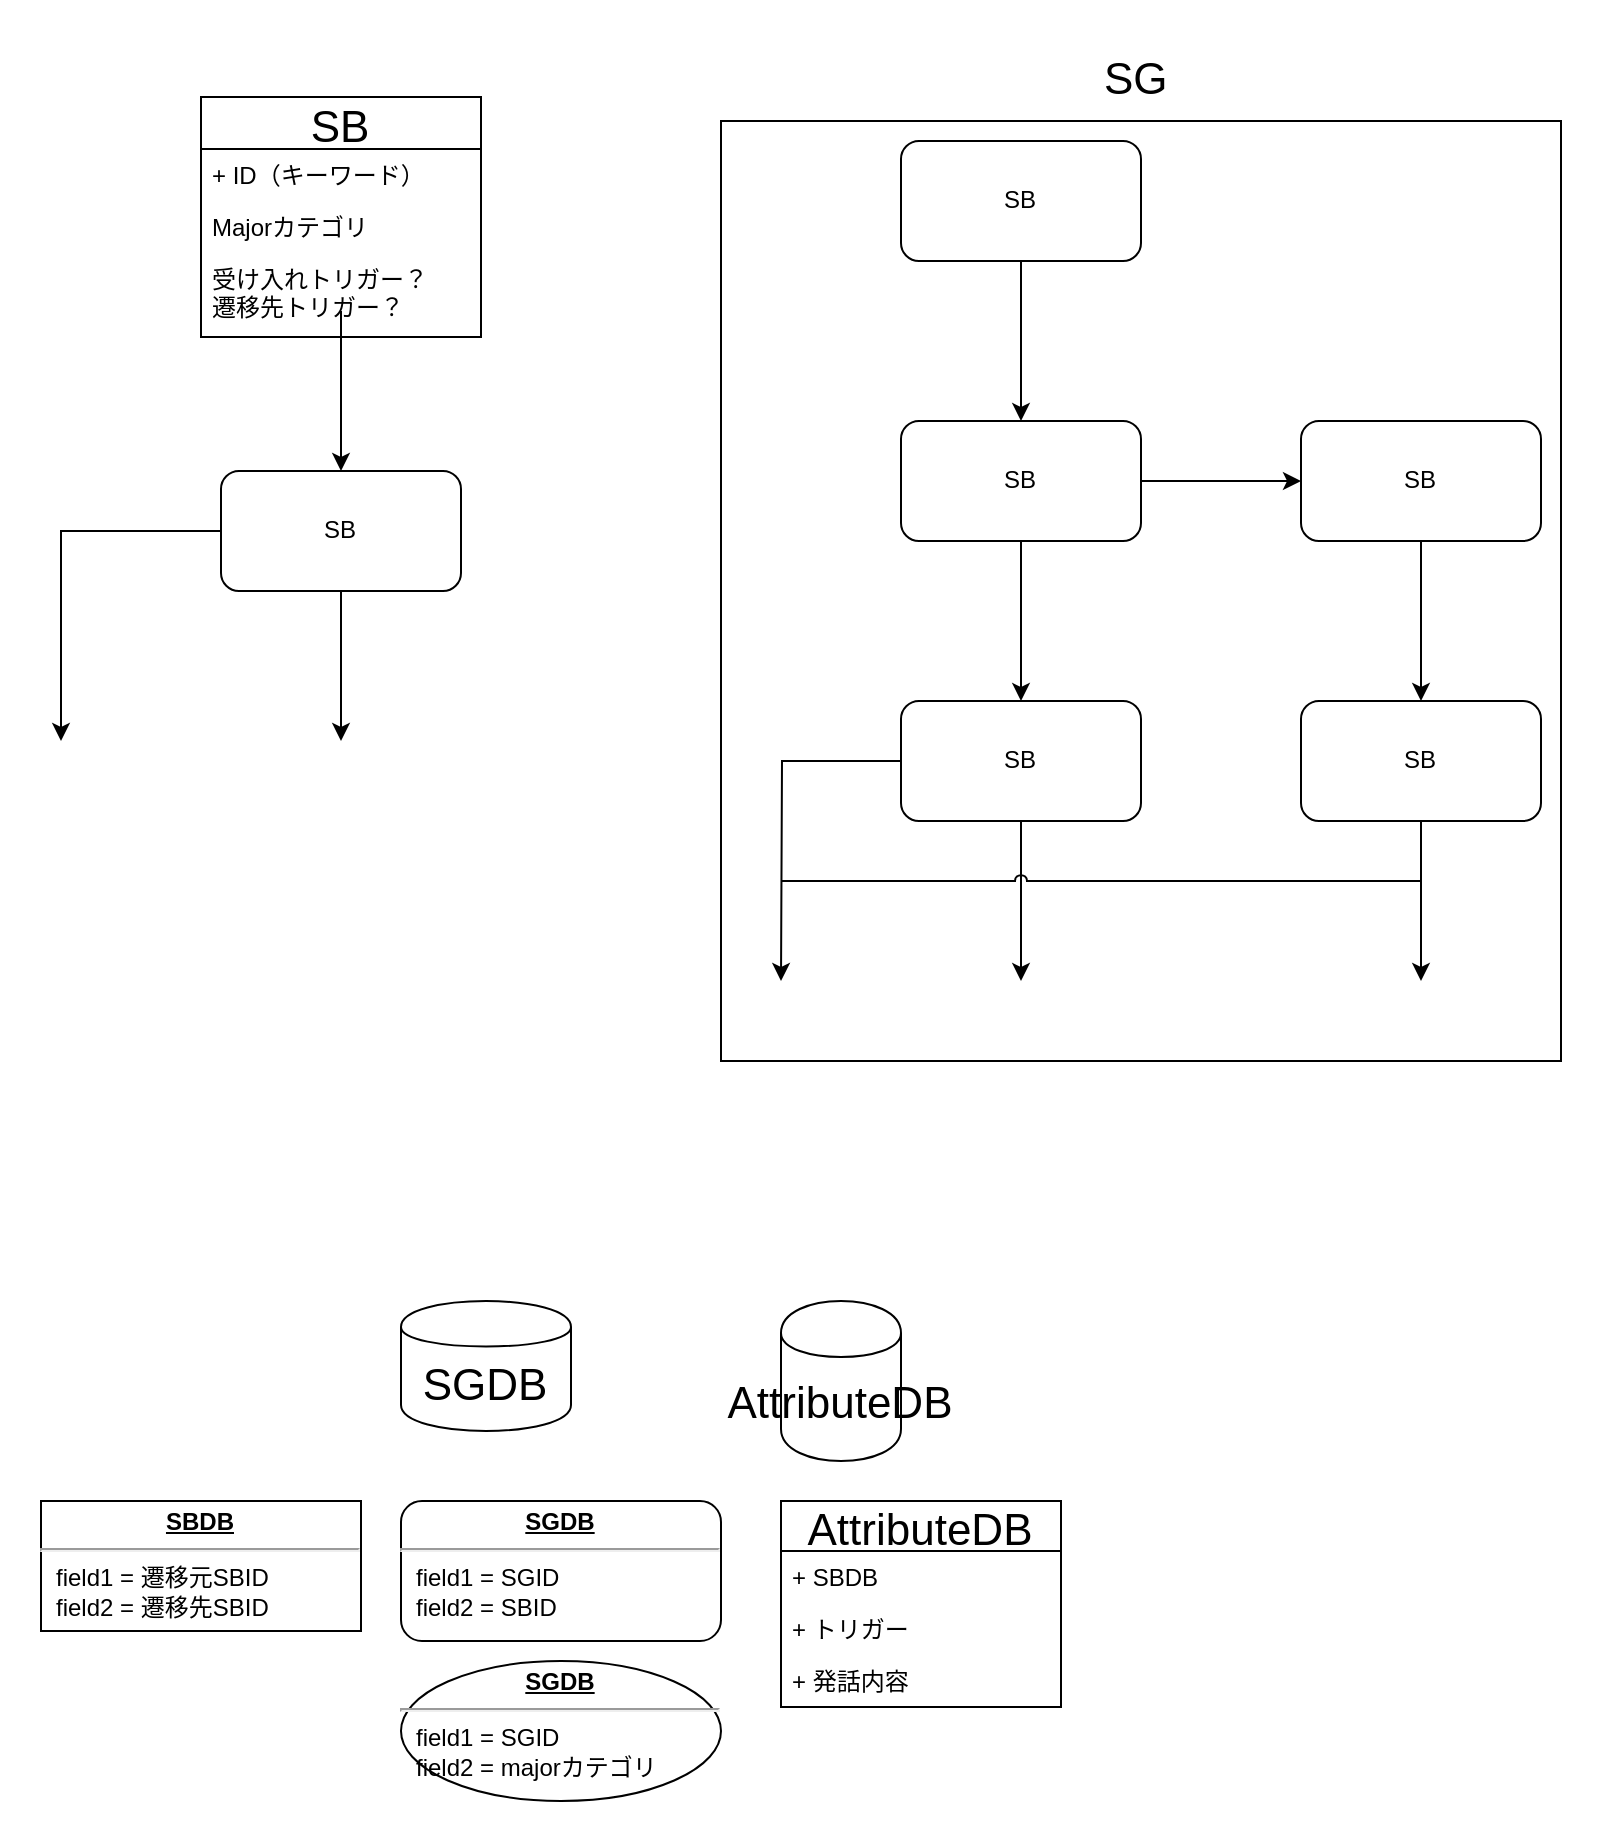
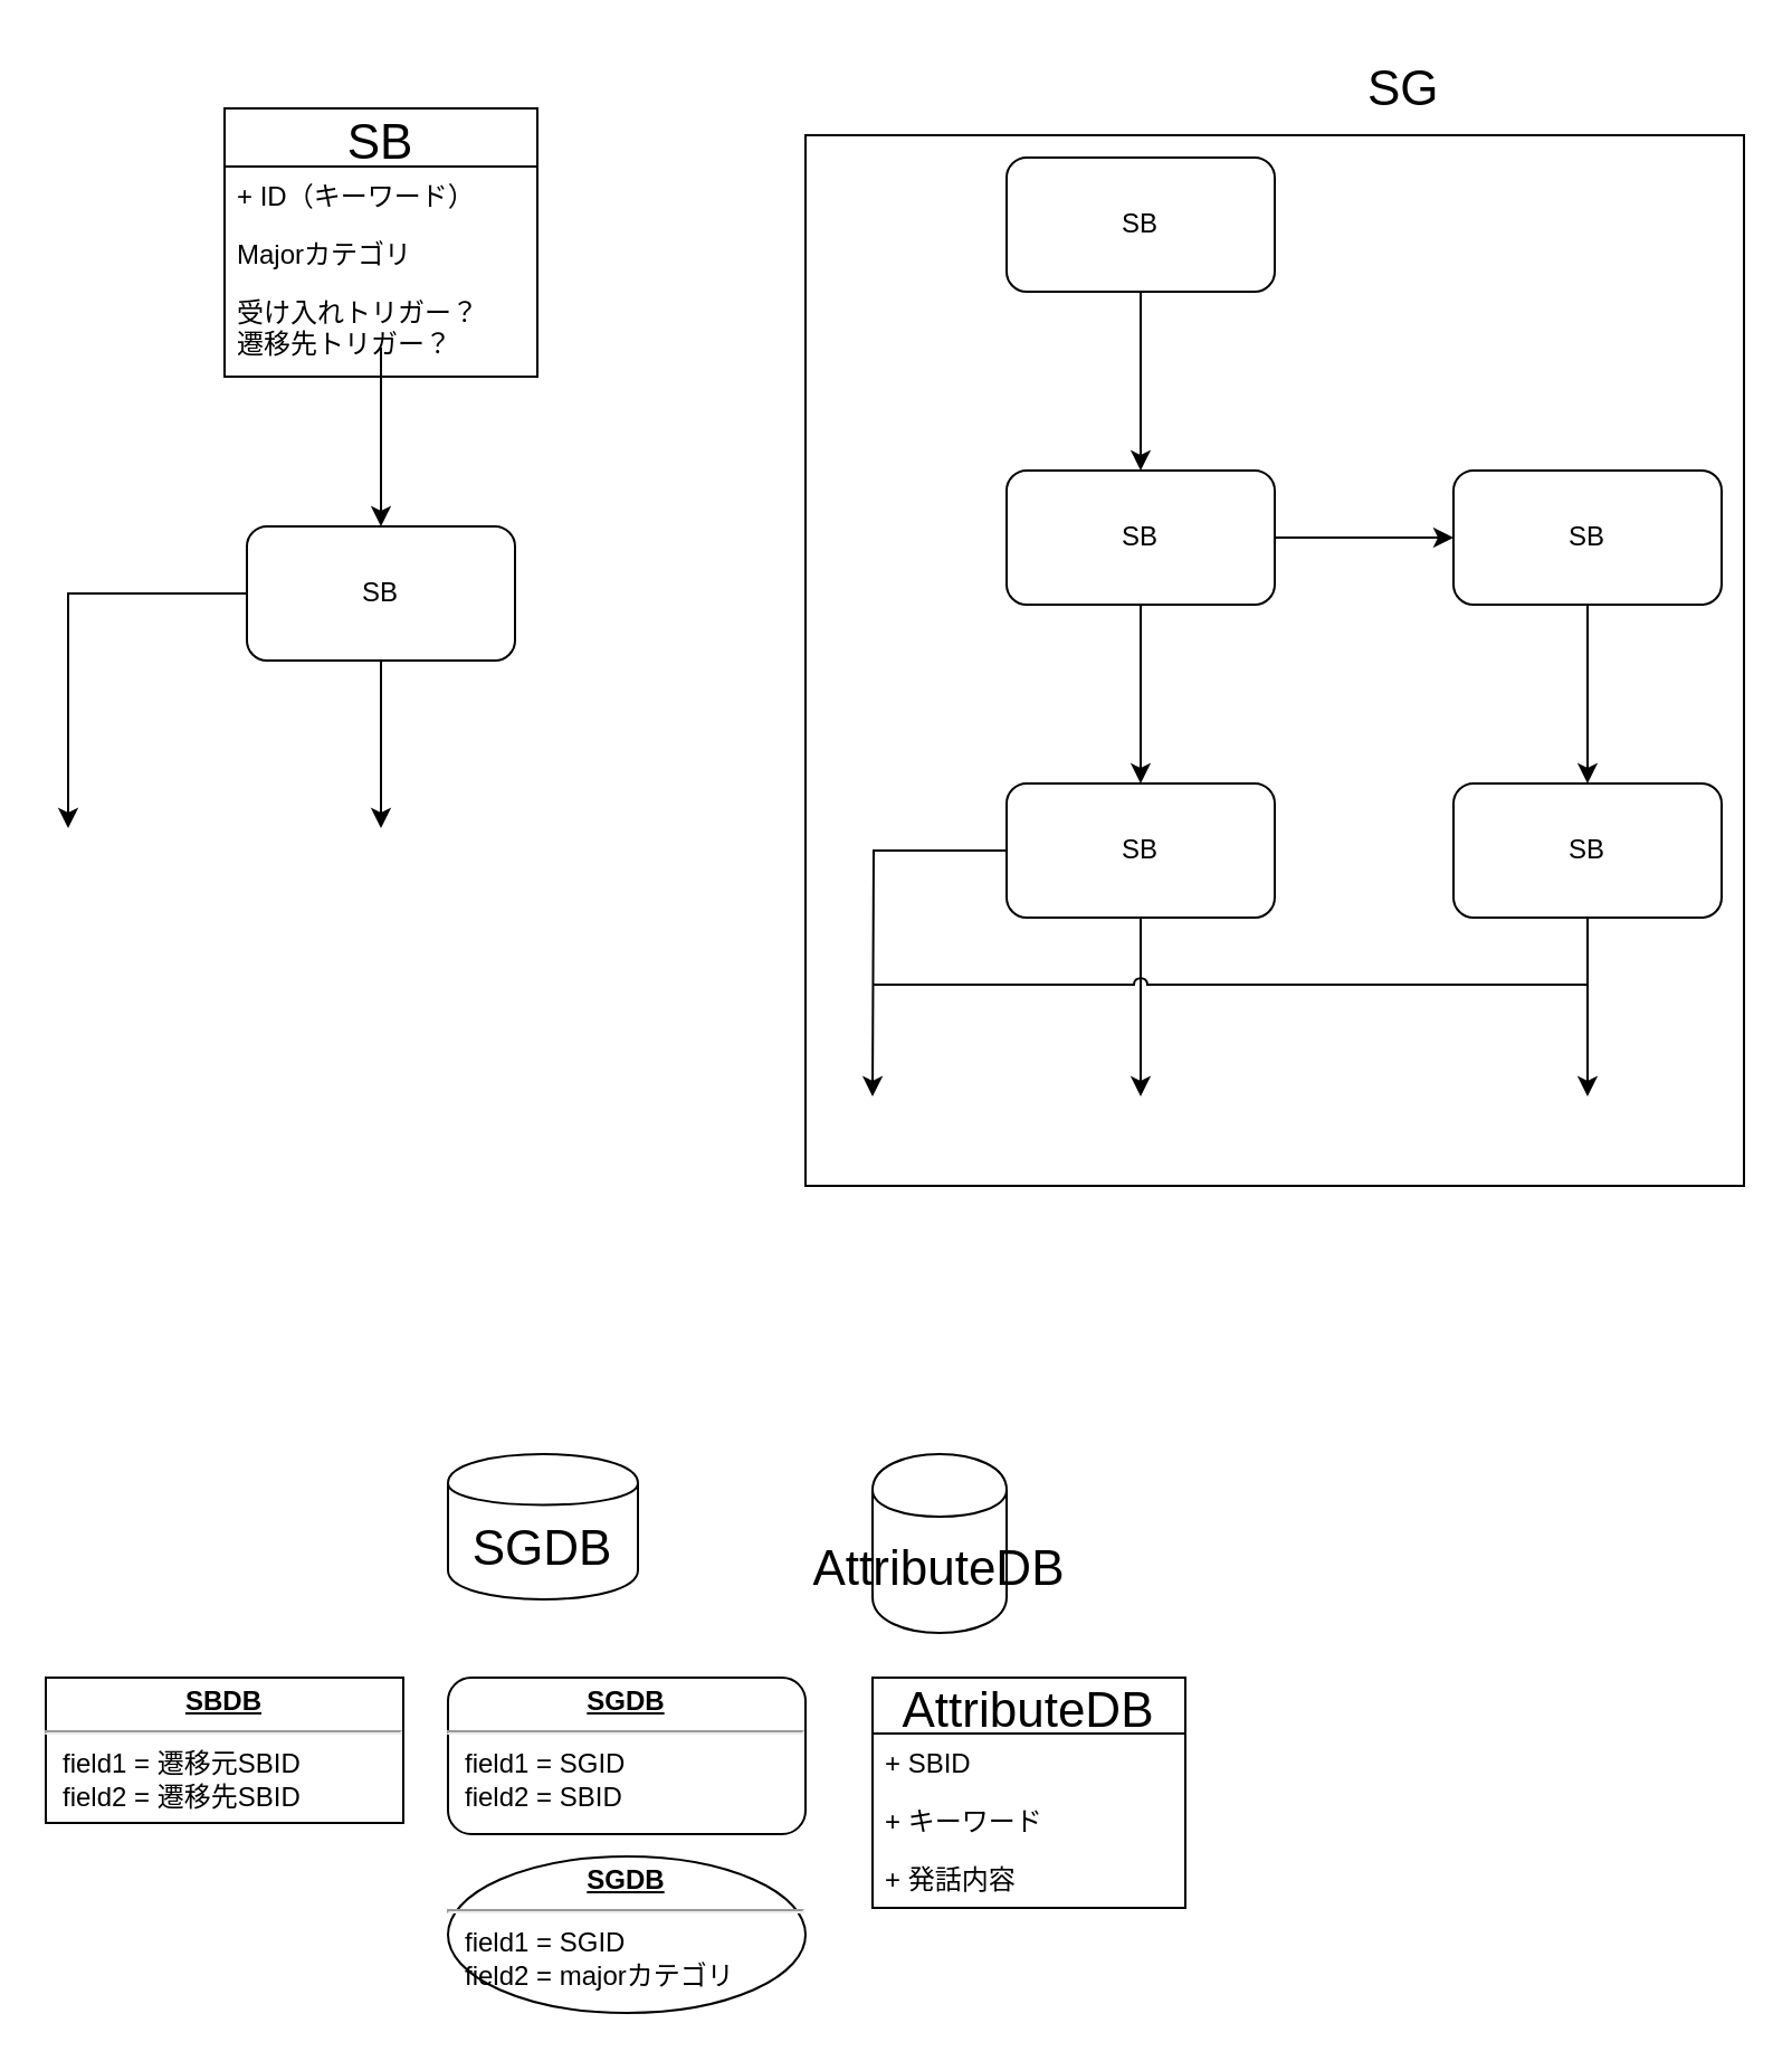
- <mxCell id="16" value="SG" style="text;html=1;fontSize=22;" vertex="1" parent="1"><mxGeometry x="550" y="20" width="40" height="30" as="geometry" /></mxCell>
+ <mxCell id="16" value="SG" style="text;html=1;fontSize=22;" vertex="1" parent="1"><mxGeometry x="610" y="20" width="40" height="30" as="geometry" /></mxCell>
- <mxCell id="30" value="+ SBDB" style="text;strokeColor=none;fillColor=none;align=left;verticalAlign=top;spacingLeft=4;spacingRight=4;overflow=hidden;rotatable=0;points=[[0,0.5],[1,0.5]];portConstraint=eastwest;" vertex="1" parent="29"><mxGeometry y="25" width="140" height="26" as="geometry" /></mxCell>
+ <mxCell id="30" value="+ SBID" style="text;strokeColor=none;fillColor=none;align=left;verticalAlign=top;spacingLeft=4;spacingRight=4;overflow=hidden;rotatable=0;points=[[0,0.5],[1,0.5]];portConstraint=eastwest;" vertex="1" parent="29"><mxGeometry y="25" width="140" height="26" as="geometry" /></mxCell>
- <mxCell id="31" value="+ トリガー" style="text;strokeColor=none;fillColor=none;align=left;verticalAlign=top;spacingLeft=4;spacingRight=4;overflow=hidden;rotatable=0;points=[[0,0.5],[1,0.5]];portConstraint=eastwest;" vertex="1" parent="29"><mxGeometry y="51" width="140" height="26" as="geometry" /></mxCell>
+ <mxCell id="31" value="+ キーワード" style="text;strokeColor=none;fillColor=none;align=left;verticalAlign=top;spacingLeft=4;spacingRight=4;overflow=hidden;rotatable=0;points=[[0,0.5],[1,0.5]];portConstraint=eastwest;" vertex="1" parent="29"><mxGeometry y="51" width="140" height="26" as="geometry" /></mxCell>
